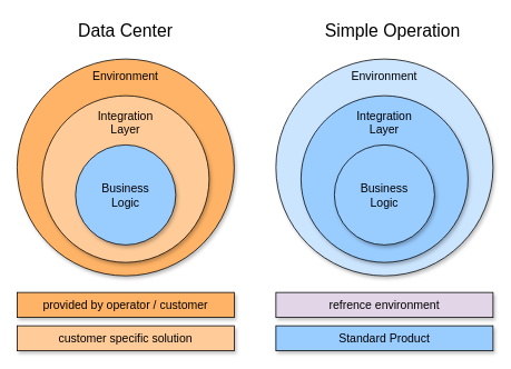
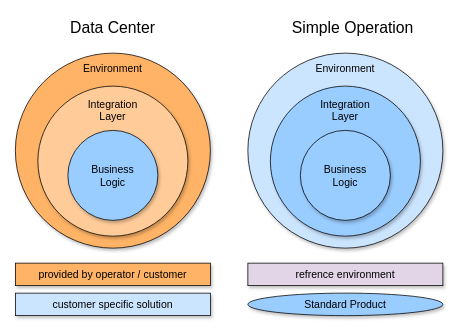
- <mxCell id="9" value="customer specific solution" style="rounded=0;whiteSpace=wrap;html=1;shadow=1;fontSize=14;strokeColor=default;fillColor=#FFCC99;fontColor=default;" parent="1" vertex="1"><mxGeometry x="20" y="390" width="260" height="30" as="geometry" /></mxCell>
+ <mxCell id="9" value="customer specific solution" style="rounded=0;whiteSpace=wrap;html=1;shadow=1;fontSize=14;strokeColor=default;fillColor=#cce5ff;fontColor=default;" parent="1" vertex="1"><mxGeometry x="20" y="390" width="260" height="30" as="geometry" /></mxCell>
- <mxCell id="11" value="Standard Product" style="rounded=0;whiteSpace=wrap;html=1;shadow=1;fontSize=14;strokeColor=default;fillColor=#99CCFF;fontColor=#000000;" parent="1" vertex="1"><mxGeometry x="330" y="390" width="260" height="30" as="geometry" /></mxCell>
+ <mxCell id="11" value="Standard Product" style="ellipse;whiteSpace=wrap;html=1;shadow=1;fontSize=14;strokeColor=default;fillColor=#99CCFF;fontColor=#000000;" parent="1" vertex="1"><mxGeometry x="330" y="390" width="260" height="30" as="geometry" /></mxCell>
